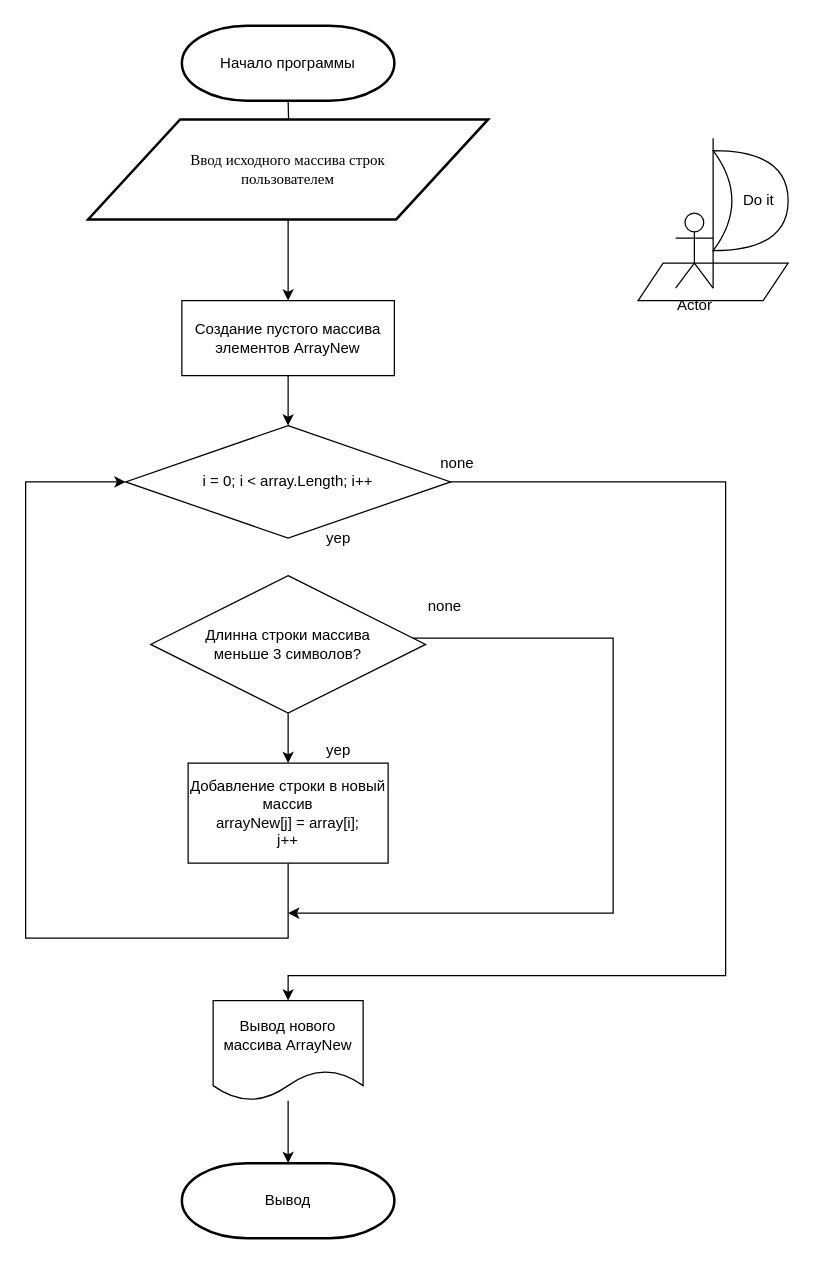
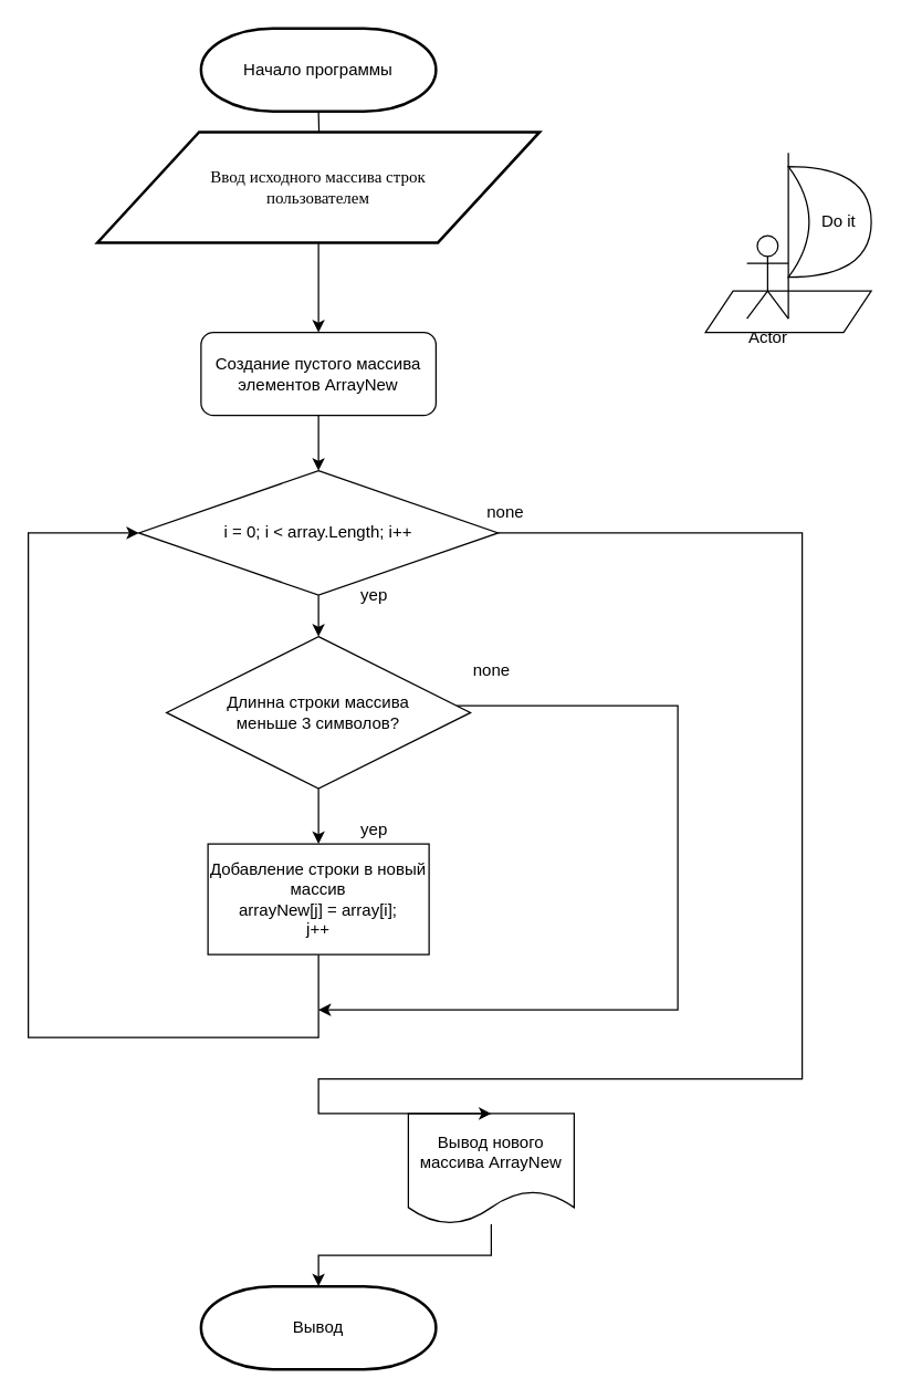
- <mxCell id="15" value="Создание пустого массива элементов ArrayNew" style="whiteSpace=wrap;html=1;" vertex="1" parent="1"><mxGeometry x="145" y="240" width="170" height="60" as="geometry" /></mxCell>
+ <mxCell id="15" value="Создание пустого массива элементов ArrayNew" style="whiteSpace=wrap;html=1;rounded=1;" vertex="1" parent="1"><mxGeometry x="145" y="240" width="170" height="60" as="geometry" /></mxCell>
+ <mxCell id="18" value="" style="edgeStyle=orthogonalEdgeStyle;rounded=0;orthogonalLoop=1;jettySize=auto;html=1;" edge="1" parent="1" source="20" target="11"><mxGeometry relative="1" as="geometry" /></mxCell>
- <mxCell id="17" value="Вывод нового массива ArrayNew" style="shape=document;whiteSpace=wrap;html=1;boundedLbl=1;" vertex="1" parent="1"><mxGeometry x="170" y="800" width="120" height="80" as="geometry" /></mxCell>
+ <mxCell id="17" value="Вывод нового массива ArrayNew" style="shape=document;whiteSpace=wrap;html=1;boundedLbl=1;" vertex="1" parent="1"><mxGeometry x="295" y="805" width="120" height="80" as="geometry" /></mxCell>
